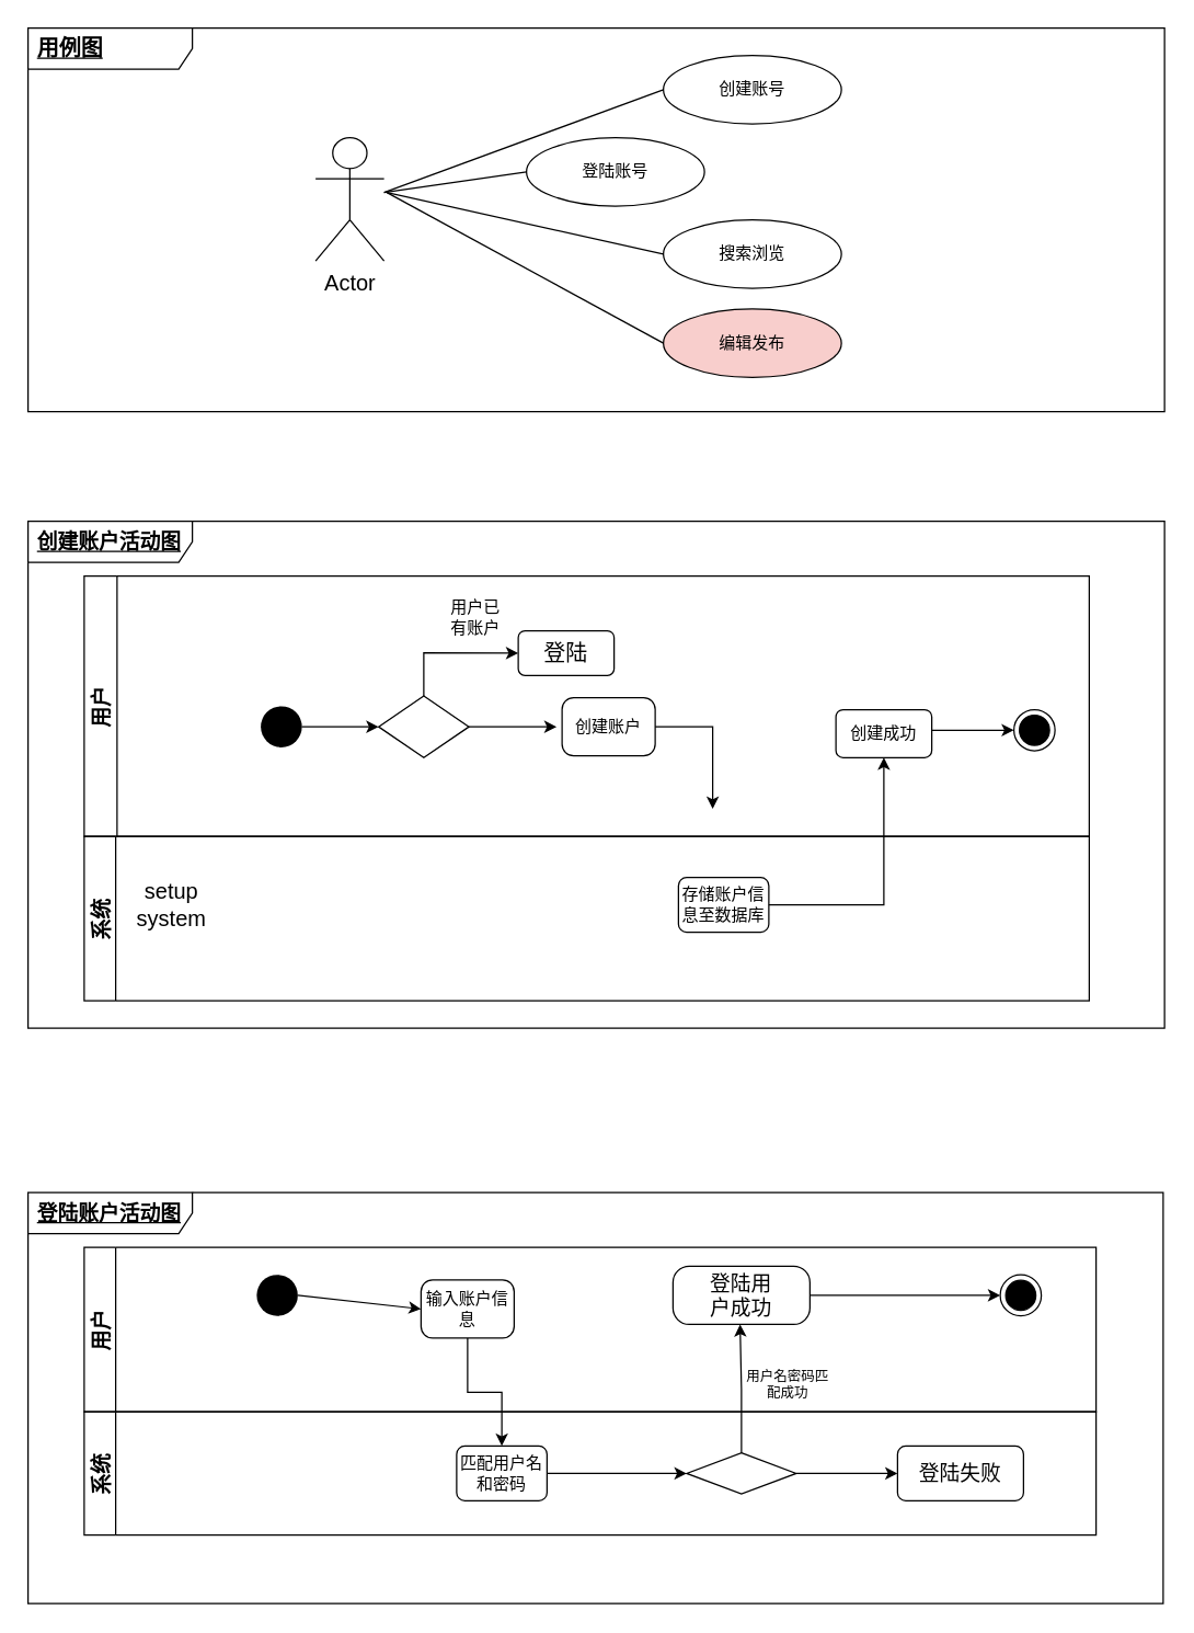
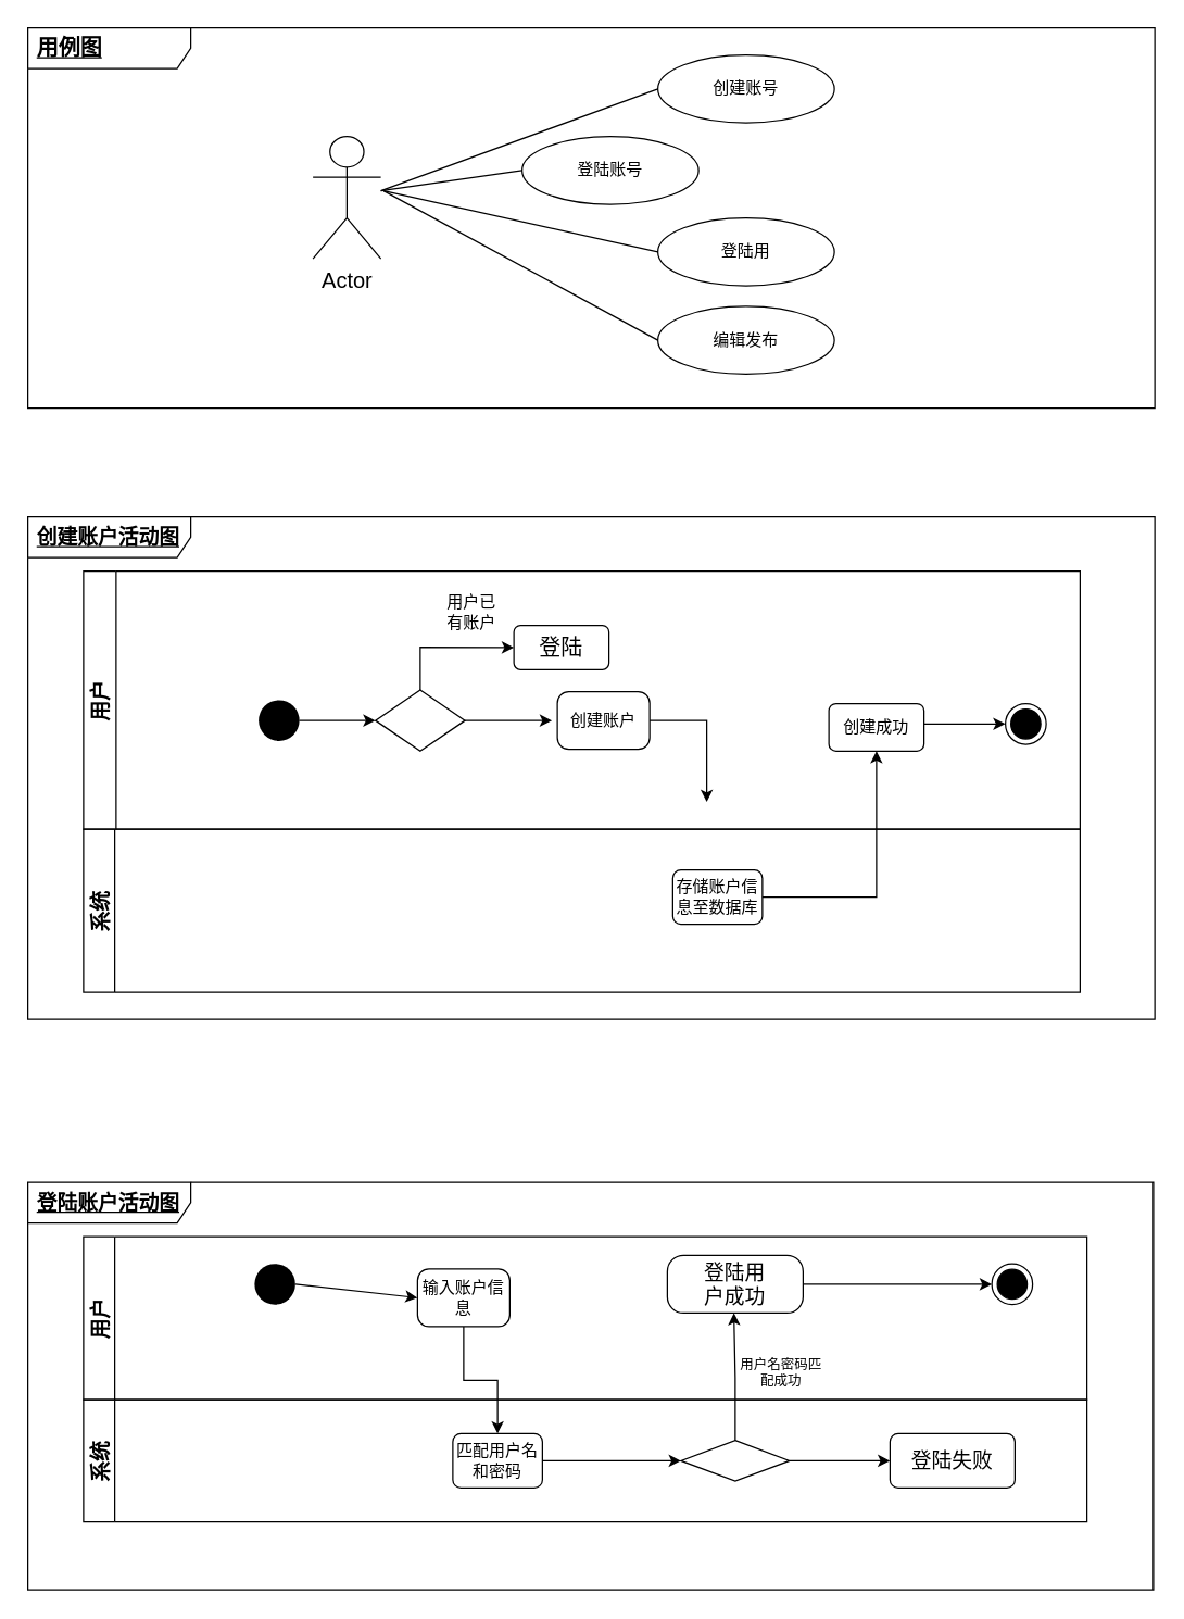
- <mxCell id="7" value="搜索浏览" style="ellipse;whiteSpace=wrap;html=1;" vertex="1" parent="1"><mxGeometry x="484" y="160" width="130" height="50" as="geometry" /></mxCell>
+ <mxCell id="7" value="登陆用" style="ellipse;whiteSpace=wrap;html=1;" vertex="1" parent="1"><mxGeometry x="484" y="160" width="130" height="50" as="geometry" /></mxCell>
- <mxCell id="5" value="编辑发布" style="ellipse;whiteSpace=wrap;html=1;fillColor=#f8cecc;" vertex="1" parent="1"><mxGeometry x="484" y="225" width="130" height="50" as="geometry" /></mxCell>
+ <mxCell id="5" value="编辑发布" style="ellipse;whiteSpace=wrap;html=1;" vertex="1" parent="1"><mxGeometry x="484" y="225" width="130" height="50" as="geometry" /></mxCell>
- <mxCell id="11" value="setup&lt;br&gt;system" style="text;html=1;strokeColor=none;fillColor=none;align=center;verticalAlign=middle;whiteSpace=wrap;rounded=0;fontSize=16;" vertex="1" parent="1"><mxGeometry x="95" y="645" width="60" height="30" as="geometry" /></mxCell>
